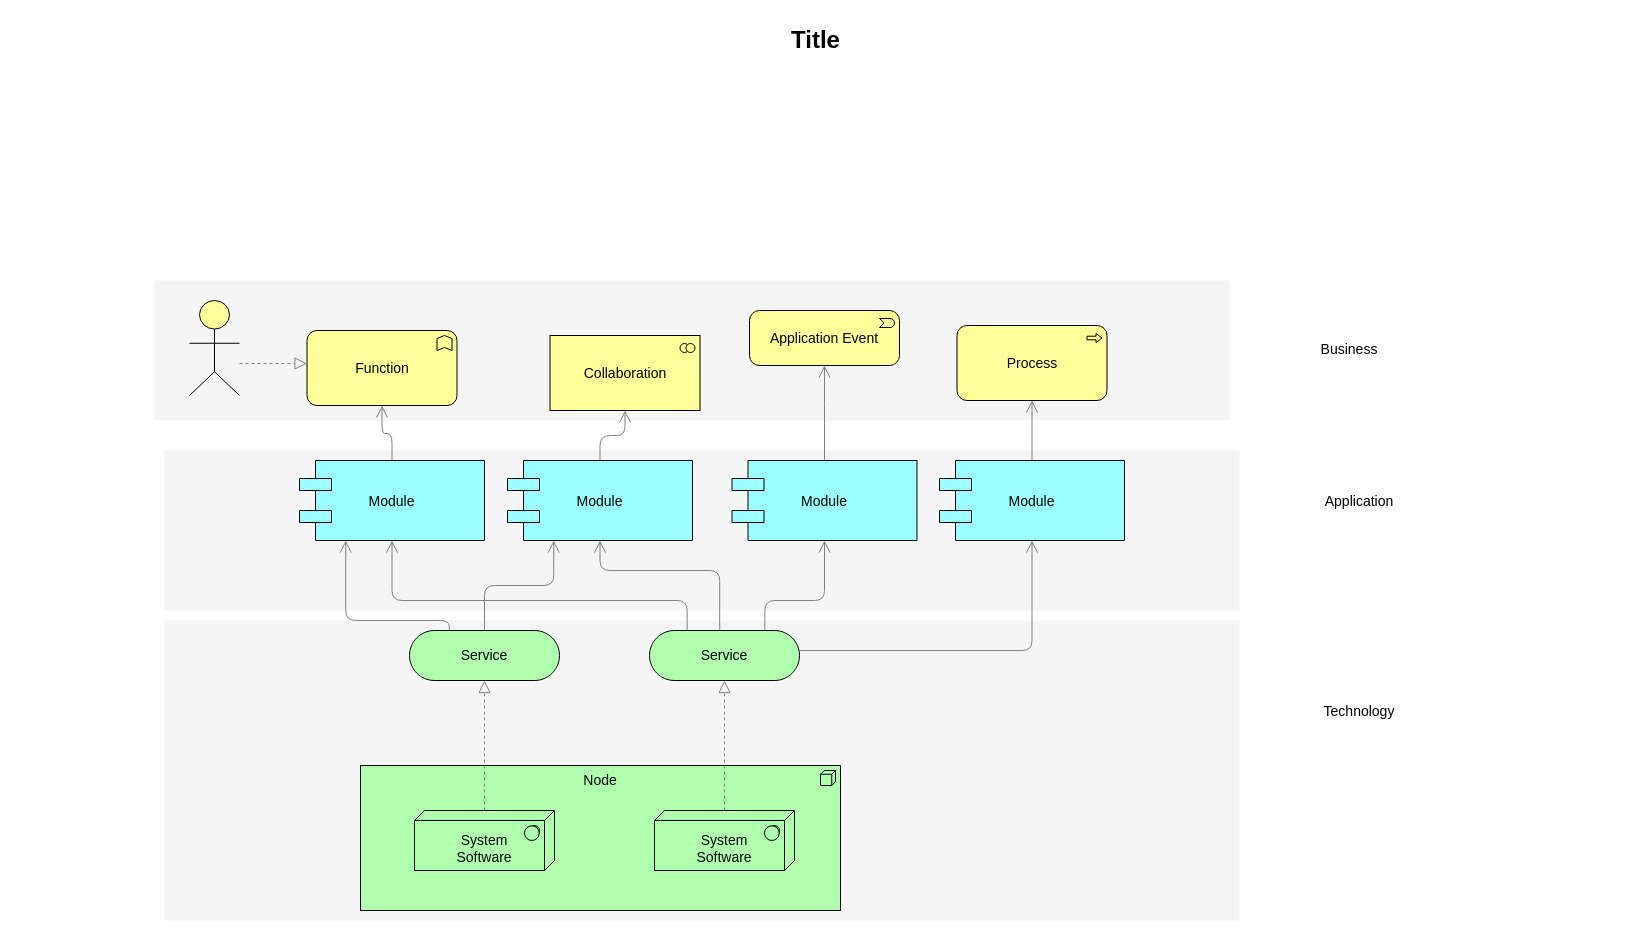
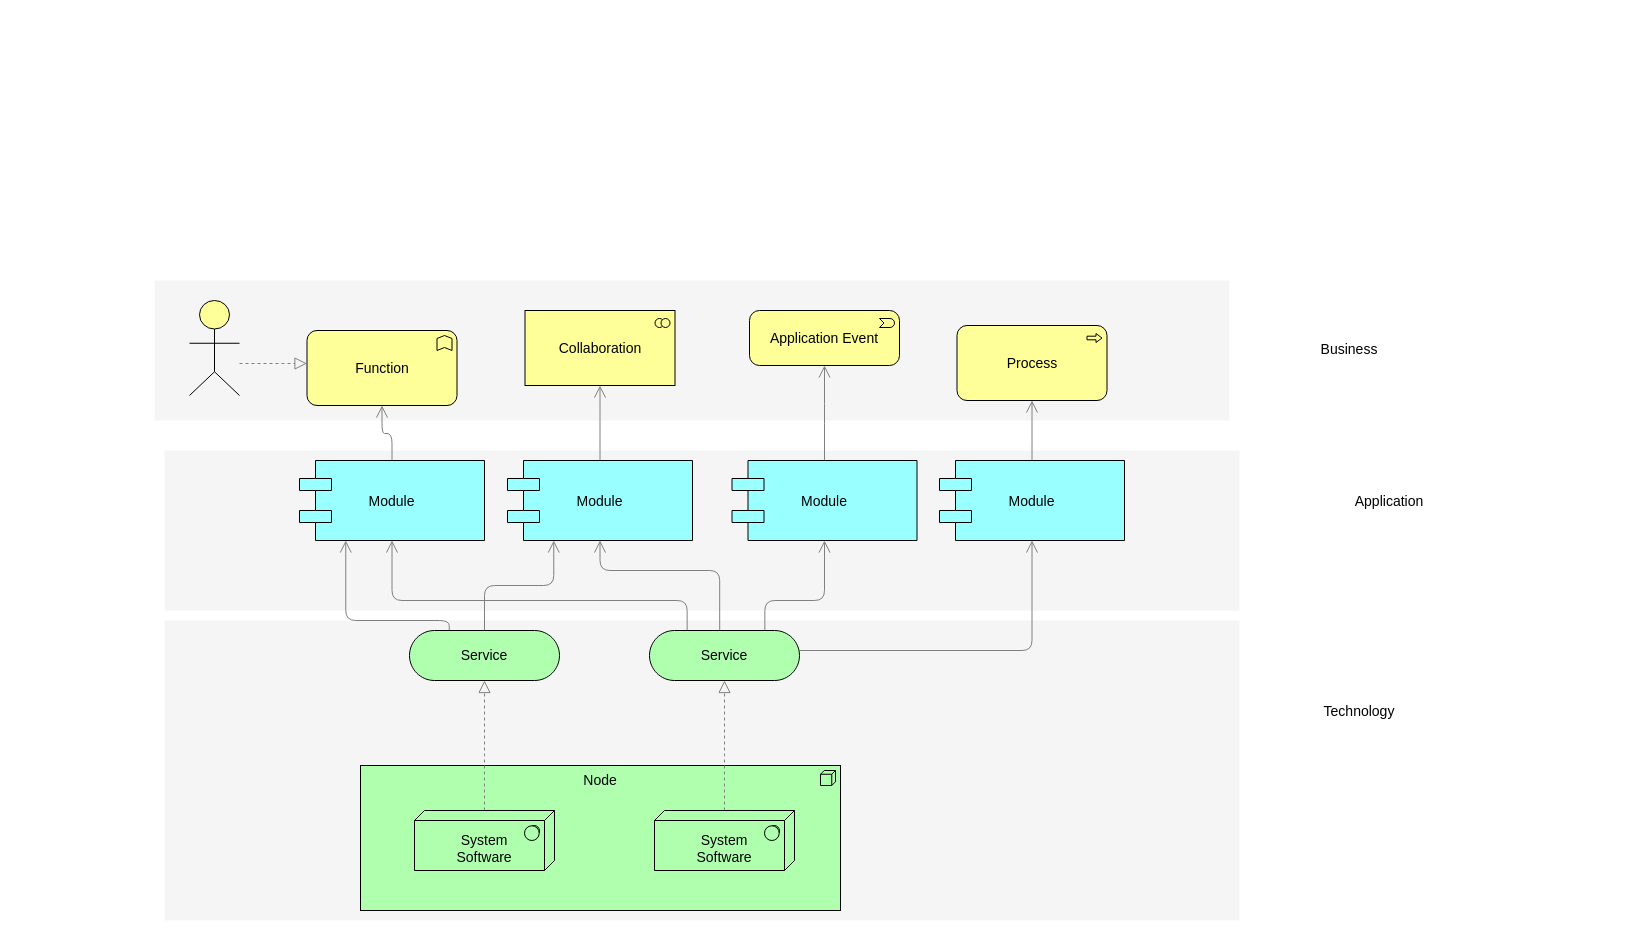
- <mxCell id="35" value="Title" style="text;strokeColor=none;fillColor=none;html=1;fontSize=24;fontStyle=1;verticalAlign=middle;align=center;" parent="1" vertex="1"><mxGeometry x="20" y="20" width="1590" height="40" as="geometry" /></mxCell>
- <mxCell id="27" value="Collaboration" style="html=1;whiteSpace=wrap;fillColor=#ffff99;shape=mxgraph.archimate3.application;appType=collab;archiType=square;fontSize=14;" parent="1" vertex="1"><mxGeometry x="549.5" y="335" width="150" height="75" as="geometry" /></mxCell>
+ <mxCell id="27" value="Collaboration" style="html=1;whiteSpace=wrap;fillColor=#ffff99;shape=mxgraph.archimate3.application;appType=collab;archiType=square;fontSize=14;" parent="1" vertex="1"><mxGeometry x="524.5" y="310" width="150" height="75" as="geometry" /></mxCell>
- <mxCell id="31" value="Application" style="text;html=1;strokeColor=none;fillColor=none;align=center;verticalAlign=middle;whiteSpace=wrap;fontSize=14;" parent="1" vertex="1"><mxGeometry x="1239" y="491" width="240" height="20" as="geometry" /></mxCell>
+ <mxCell id="31" value="Application" style="text;html=1;strokeColor=none;fillColor=none;align=center;verticalAlign=middle;whiteSpace=wrap;fontSize=14;" parent="1" vertex="1"><mxGeometry x="1269" y="491" width="240" height="20" as="geometry" /></mxCell>
